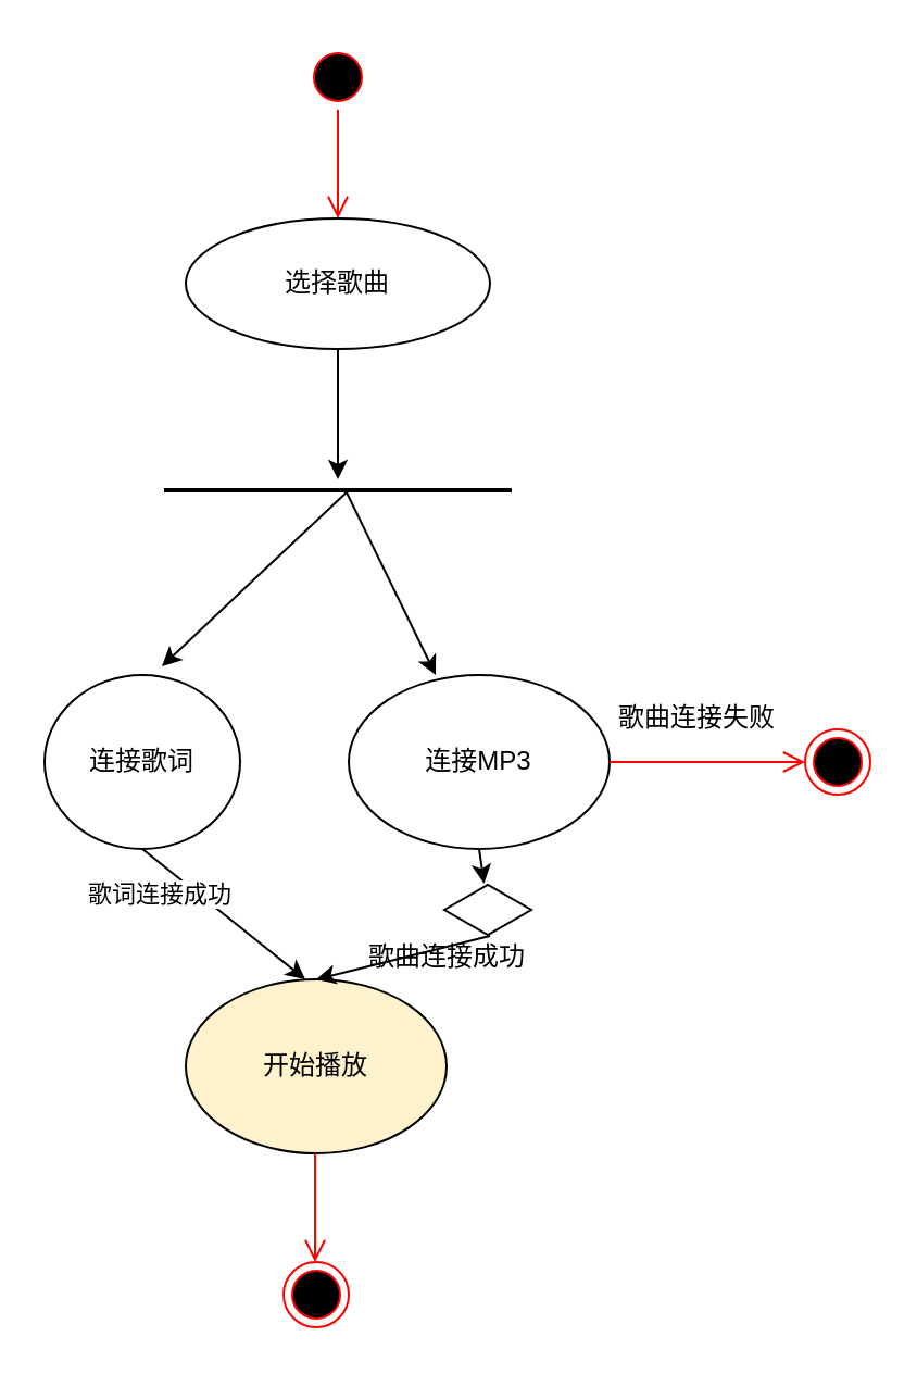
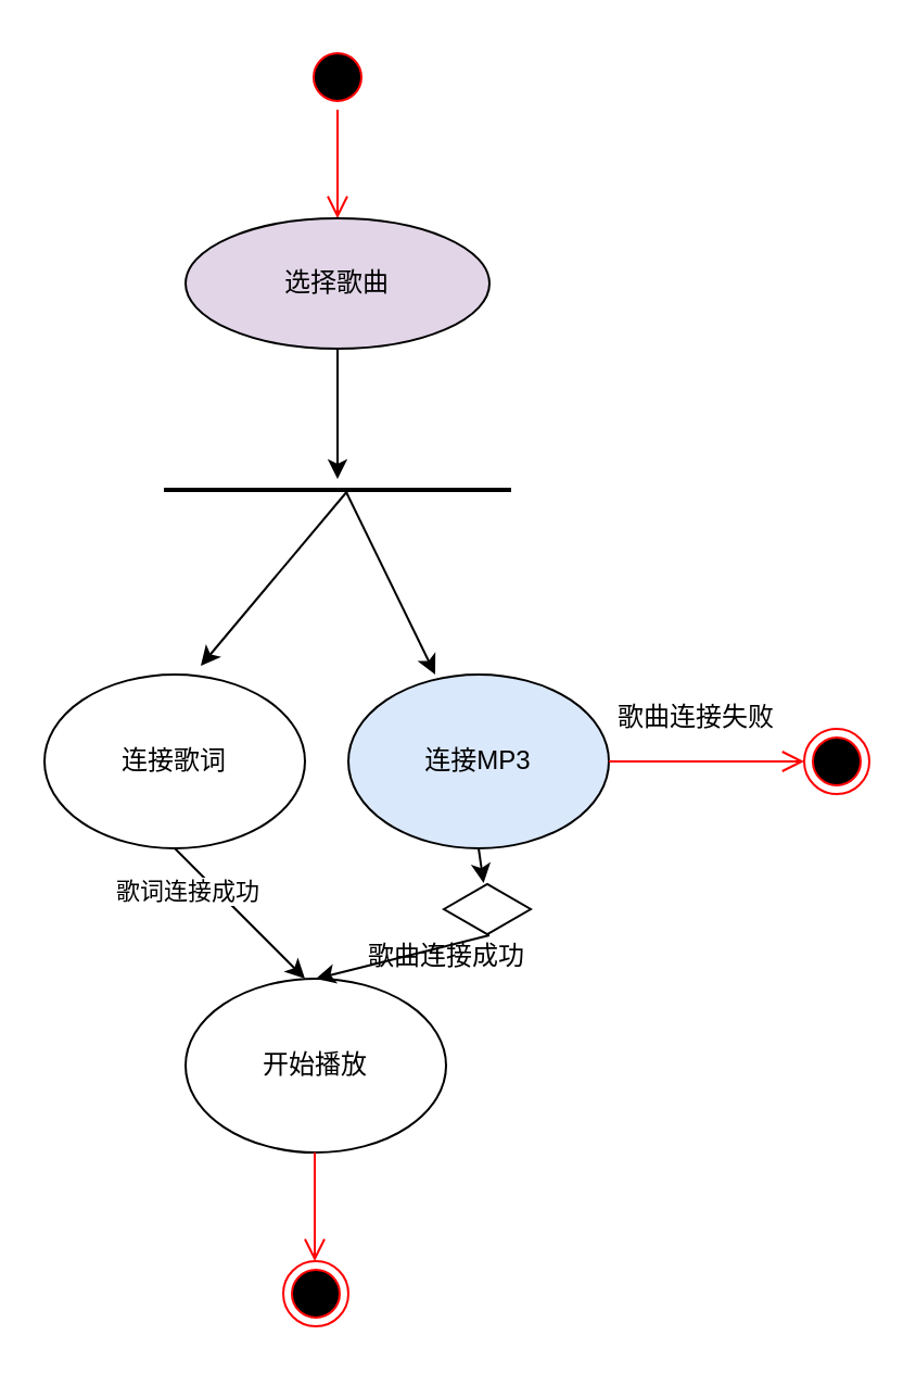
- <mxCell id="4" value="选择歌曲" style="ellipse;whiteSpace=wrap;html=1;" vertex="1" parent="1"><mxGeometry x="85" y="100" width="140" height="60" as="geometry" /></mxCell>
+ <mxCell id="4" value="选择歌曲" style="ellipse;whiteSpace=wrap;html=1;fillColor=#e1d5e7;" vertex="1" parent="1"><mxGeometry x="85" y="100" width="140" height="60" as="geometry" /></mxCell>
- <mxCell id="9" value="连接歌词" style="ellipse;whiteSpace=wrap;html=1;" vertex="1" parent="1"><mxGeometry x="20" y="310" width="90" height="80" as="geometry" /></mxCell>
+ <mxCell id="9" value="连接歌词" style="ellipse;whiteSpace=wrap;html=1;" vertex="1" parent="1"><mxGeometry x="20" y="310" width="120" height="80" as="geometry" /></mxCell>
- <mxCell id="10" value="连接MP3" style="ellipse;whiteSpace=wrap;html=1;" vertex="1" parent="1"><mxGeometry x="160" y="310" width="120" height="80" as="geometry" /></mxCell>
+ <mxCell id="10" value="连接MP3" style="ellipse;whiteSpace=wrap;html=1;fillColor=#dae8fc;" vertex="1" parent="1"><mxGeometry x="160" y="310" width="120" height="80" as="geometry" /></mxCell>
- <mxCell id="14" value="开始播放" style="ellipse;whiteSpace=wrap;html=1;fillColor=#fff2cc;" vertex="1" parent="1"><mxGeometry x="85" y="450" width="120" height="80" as="geometry" /></mxCell>
+ <mxCell id="14" value="开始播放" style="ellipse;whiteSpace=wrap;html=1;" vertex="1" parent="1"><mxGeometry x="85" y="450" width="120" height="80" as="geometry" /></mxCell>
